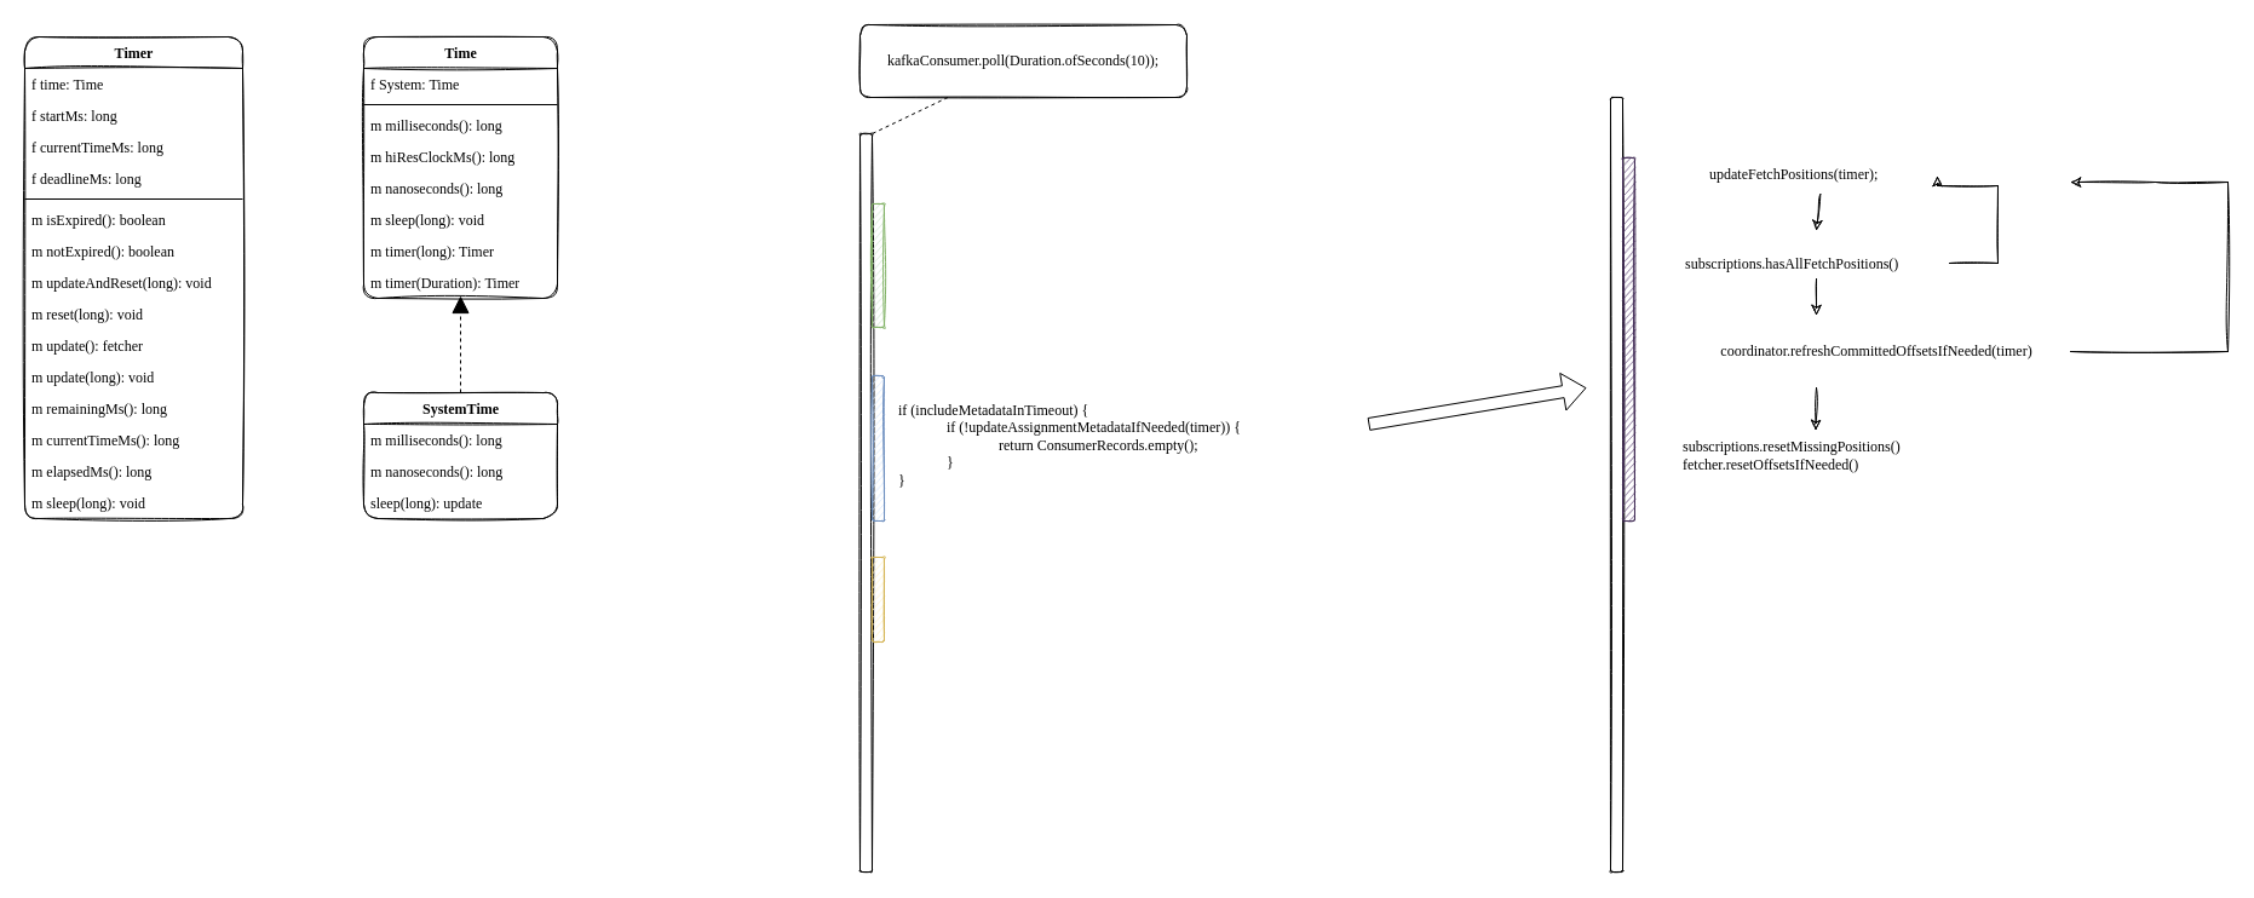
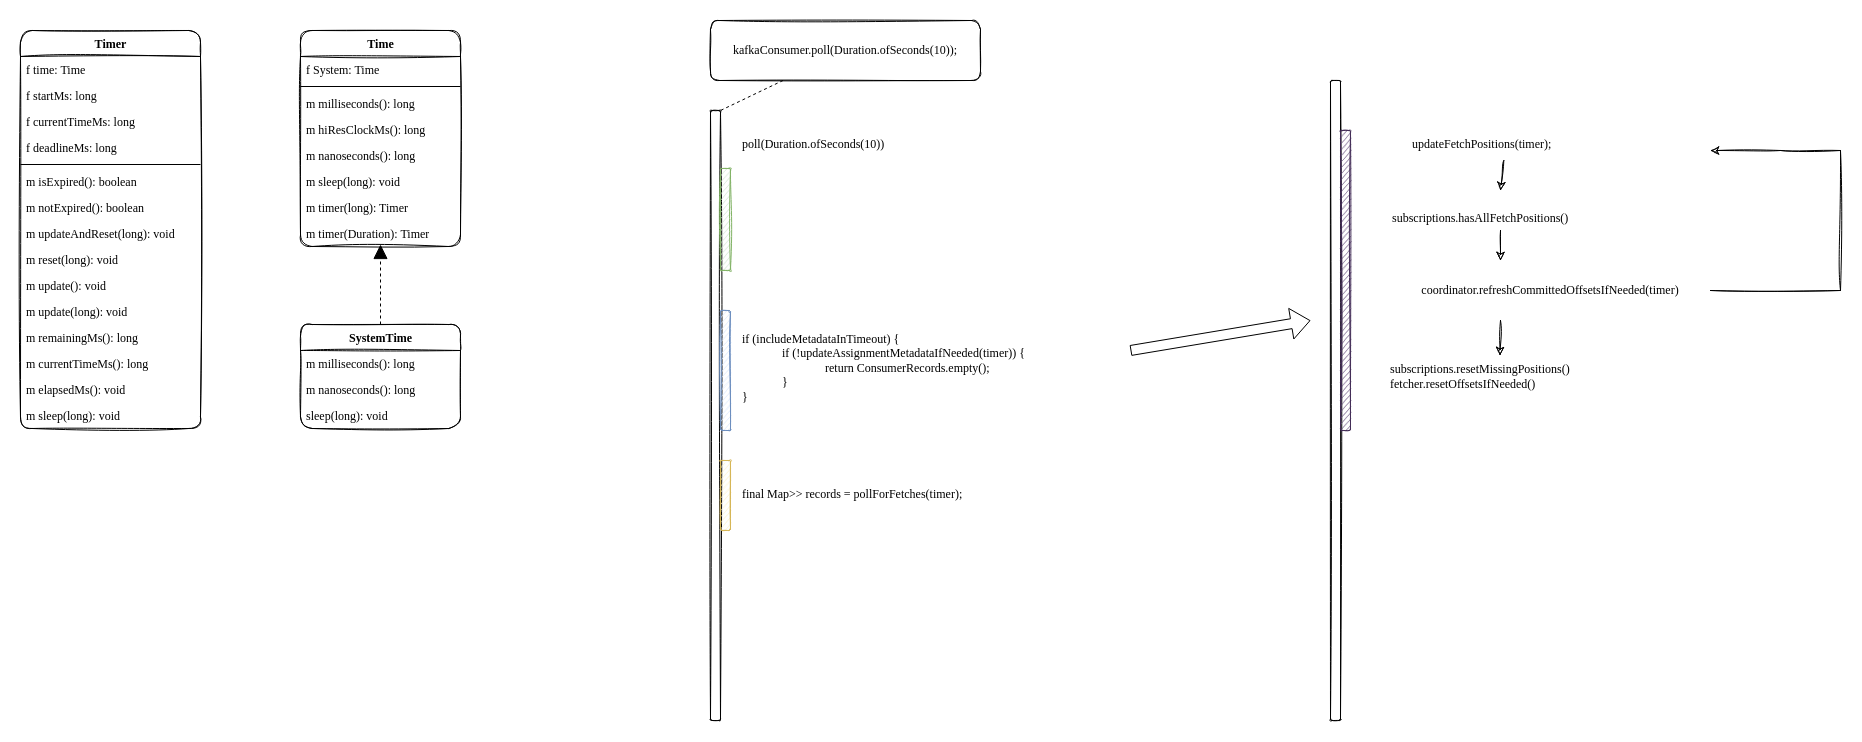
+ <mxCell id="36" value="poll(&lt;span style=&quot;text-align: center&quot;&gt;Duration.ofSeconds(10)&lt;/span&gt;)" style="text;whiteSpace=wrap;html=1;fontFamily=Comic Sans MS;" parent="1" vertex="1"><mxGeometry x="740" y="130" width="180" height="30" as="geometry" /></mxCell>
- <mxCell id="47" style="edgeStyle=orthogonalEdgeStyle;rounded=0;orthogonalLoop=1;jettySize=auto;html=1;entryX=1;entryY=0.5;entryDx=0;entryDy=0;fontFamily=Comic Sans MS;sketch=1;" parent="1" source="48" target="45" edge="1"><mxGeometry relative="1" as="geometry"><Array as="points"><mxPoint x="1650" y="217" /><mxPoint x="1650" y="153" /></Array></mxGeometry></mxCell>
- <mxCell id="28" value="m update(): fetcher" style="text;strokeColor=none;fillColor=none;align=left;verticalAlign=top;spacingLeft=4;spacingRight=4;overflow=hidden;rotatable=0;points=[[0,0.5],[1,0.5]];portConstraint=eastwest;rounded=1;shadow=0;glass=0;sketch=1;fontFamily=Comic Sans MS;html=1;" parent="18" vertex="1"><mxGeometry y="242" width="180" height="26" as="geometry" /></mxCell>
+ <mxCell id="28" value="m update(): void" style="text;strokeColor=none;fillColor=none;align=left;verticalAlign=top;spacingLeft=4;spacingRight=4;overflow=hidden;rotatable=0;points=[[0,0.5],[1,0.5]];portConstraint=eastwest;rounded=1;shadow=0;glass=0;sketch=1;fontFamily=Comic Sans MS;html=1;" parent="18" vertex="1"><mxGeometry y="242" width="180" height="26" as="geometry" /></mxCell>
- <mxCell id="32" value="m elapsedMs(): long" style="text;strokeColor=none;fillColor=none;align=left;verticalAlign=top;spacingLeft=4;spacingRight=4;overflow=hidden;rotatable=0;points=[[0,0.5],[1,0.5]];portConstraint=eastwest;rounded=1;shadow=0;glass=0;sketch=1;fontFamily=Comic Sans MS;html=1;" parent="18" vertex="1"><mxGeometry y="346" width="180" height="26" as="geometry" /></mxCell>
+ <mxCell id="32" value="m elapsedMs(): void" style="text;strokeColor=none;fillColor=none;align=left;verticalAlign=top;spacingLeft=4;spacingRight=4;overflow=hidden;rotatable=0;points=[[0,0.5],[1,0.5]];portConstraint=eastwest;rounded=1;shadow=0;glass=0;sketch=1;fontFamily=Comic Sans MS;html=1;" parent="18" vertex="1"><mxGeometry y="346" width="180" height="26" as="geometry" /></mxCell>
- <mxCell id="16" value="sleep(long): update" style="text;strokeColor=none;fillColor=none;align=left;verticalAlign=top;spacingLeft=4;spacingRight=4;overflow=hidden;rotatable=0;points=[[0,0.5],[1,0.5]];portConstraint=eastwest;rounded=1;shadow=0;glass=0;sketch=1;fontFamily=Comic Sans MS;html=1;" parent="13" vertex="1"><mxGeometry y="78" width="160" height="26" as="geometry" /></mxCell>
+ <mxCell id="16" value="sleep(long): void" style="text;strokeColor=none;fillColor=none;align=left;verticalAlign=top;spacingLeft=4;spacingRight=4;overflow=hidden;rotatable=0;points=[[0,0.5],[1,0.5]];portConstraint=eastwest;rounded=1;shadow=0;glass=0;sketch=1;fontFamily=Comic Sans MS;html=1;" parent="13" vertex="1"><mxGeometry y="78" width="160" height="26" as="geometry" /></mxCell>
+ <mxCell id="41" value="final Map&lt;TopicPartition, List&lt;ConsumerRecord&lt;K, V&gt;&gt;&gt; records = pollForFetches(timer);" style="text;whiteSpace=wrap;html=1;fontFamily=Comic Sans MS;" parent="1" vertex="1"><mxGeometry x="740" y="480" width="270" height="30" as="geometry" /></mxCell>
